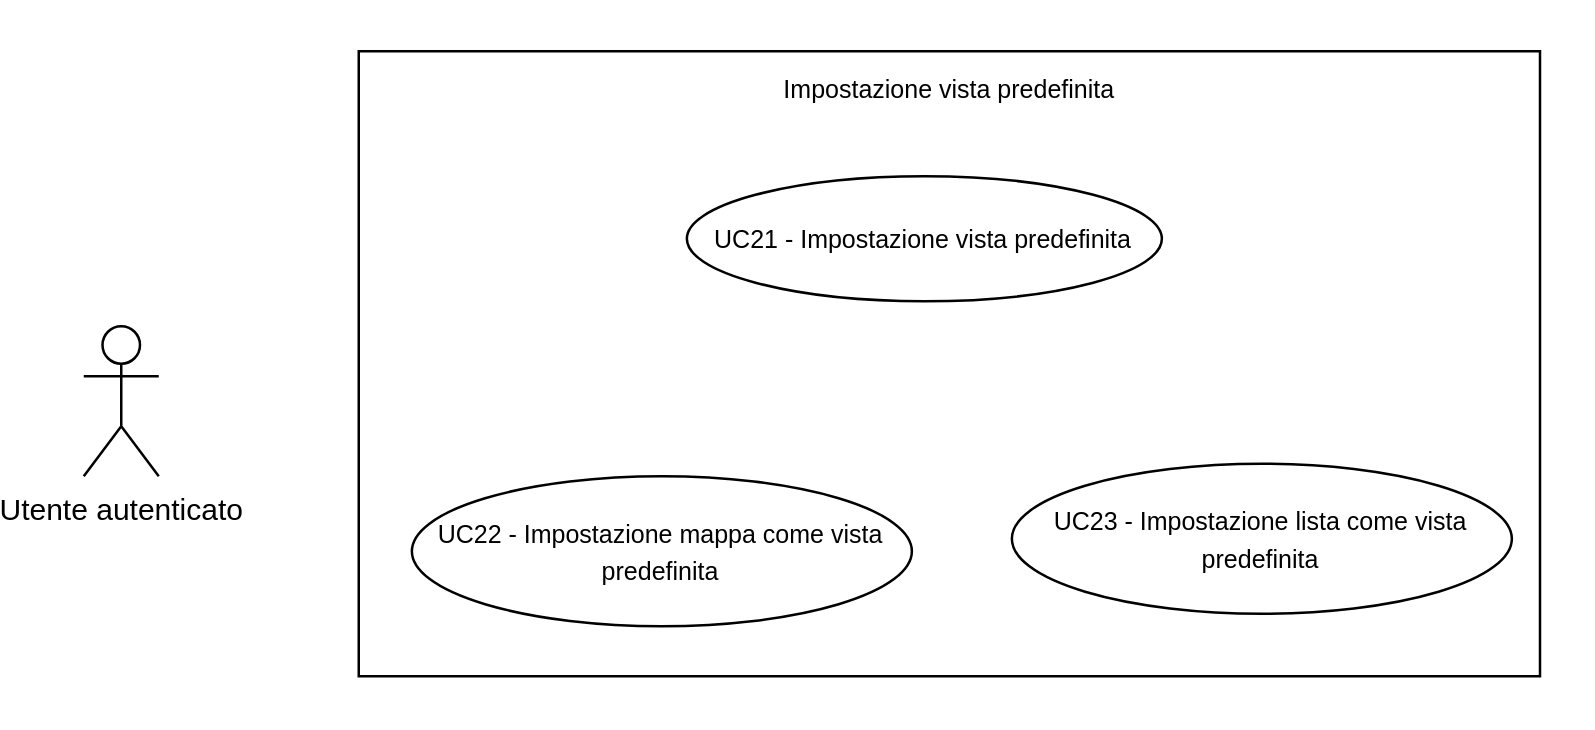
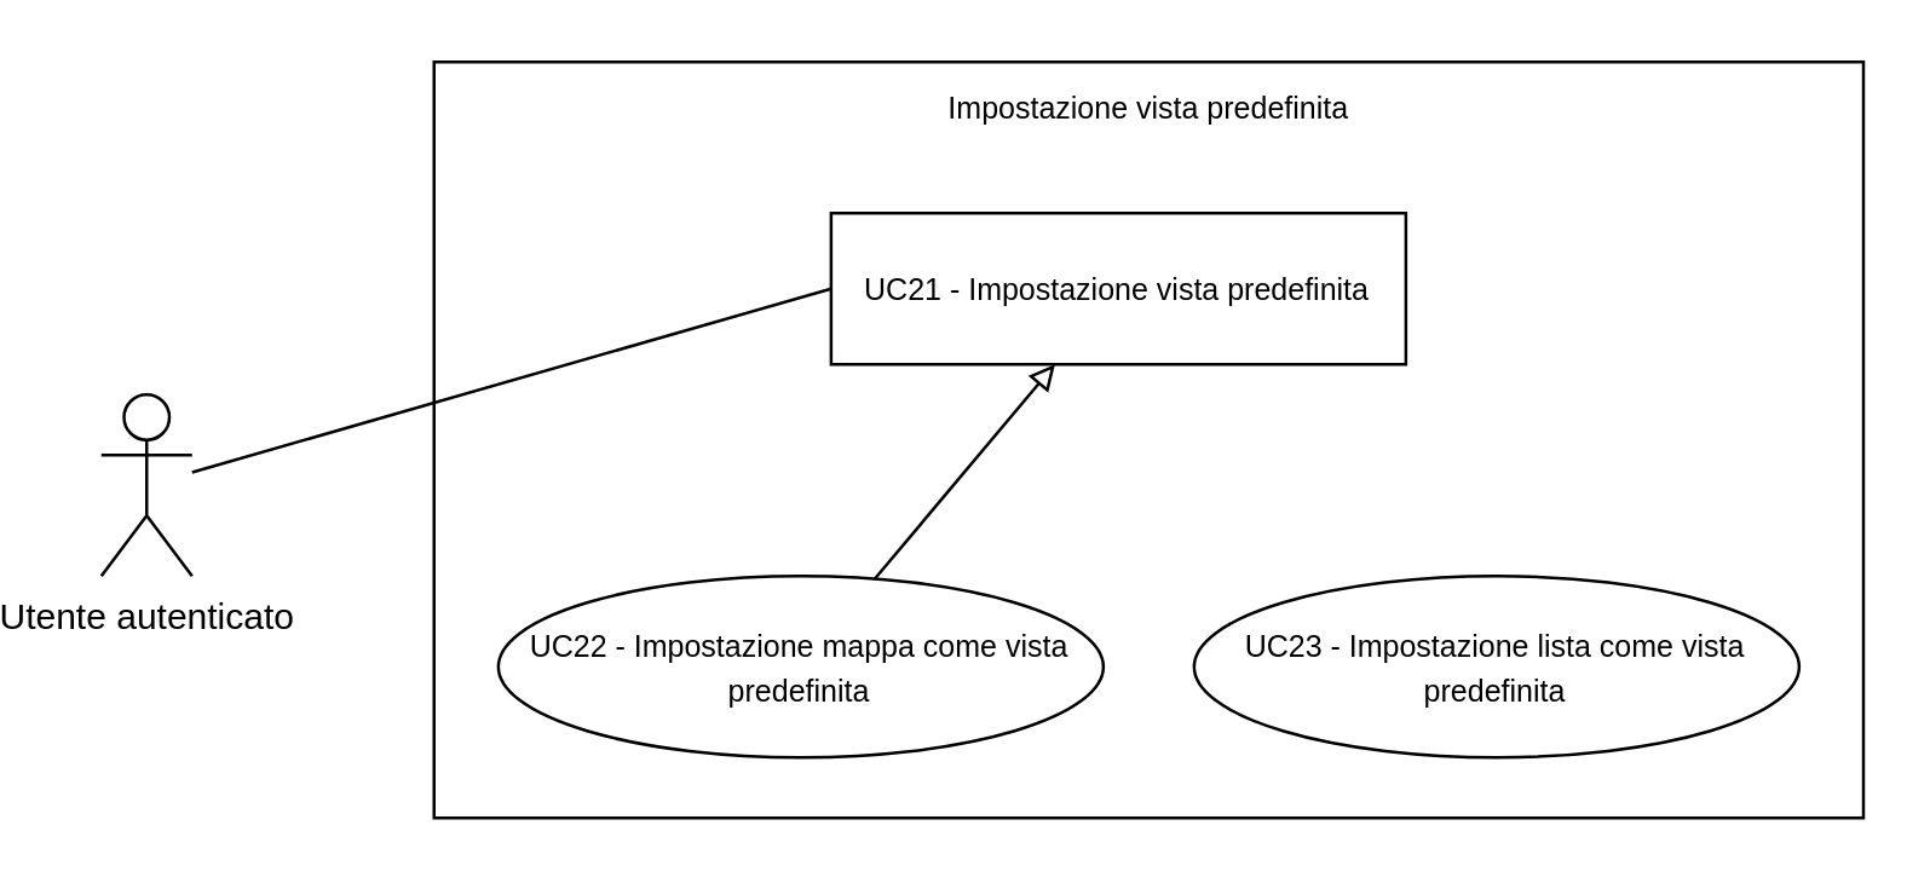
- <mxCell id="5" value="&lt;font style=&quot;font-size: 10px;&quot;&gt;UC21 -&amp;nbsp;&lt;/font&gt;&lt;span style=&quot;font-size: 10px;&quot;&gt;Impostazione vista predefinita&lt;/span&gt;" style="ellipse;whiteSpace=wrap;html=1;" parent="1" vertex="1"><mxGeometry x="261.25" y="70" width="190" height="50" as="geometry" /></mxCell>
+ <mxCell id="5" value="&lt;font style=&quot;font-size: 10px;&quot;&gt;UC21 -&amp;nbsp;&lt;/font&gt;&lt;span style=&quot;font-size: 10px;&quot;&gt;Impostazione vista predefinita&lt;/span&gt;" style="whiteSpace=wrap;html=1;rounded=0;" parent="1" vertex="1"><mxGeometry x="261.25" y="70" width="190" height="50" as="geometry" /></mxCell>
+ <mxCell id="3" style="rounded=0;orthogonalLoop=1;jettySize=auto;html=1;fontFamily=Helvetica;fontSize=10;endArrow=none;endFill=0;entryX=0;entryY=0.5;entryDx=0;entryDy=0;" parent="1" source="4" edge="1" target="5"><mxGeometry relative="1" as="geometry"><mxPoint x="200" y="160" as="targetPoint" /></mxGeometry></mxCell>
+ <mxCell id="7" style="rounded=0;orthogonalLoop=1;jettySize=auto;html=1;endArrow=block;endFill=0;" edge="1" parent="1" source="8" target="5"><mxGeometry relative="1" as="geometry" /></mxCell>
- <mxCell id="9" value="&lt;font style=&quot;font-size: 10px;&quot;&gt;UC23 -&amp;nbsp;&lt;/font&gt;&lt;span style=&quot;font-size: 10px;&quot;&gt;Impostazione lista come vista predefinita&lt;/span&gt;" style="ellipse;whiteSpace=wrap;html=1;" vertex="1" parent="1"><mxGeometry x="391.25" y="185" width="200" height="60" as="geometry" /></mxCell>
+ <mxCell id="9" value="&lt;font style=&quot;font-size: 10px;&quot;&gt;UC23 -&amp;nbsp;&lt;/font&gt;&lt;span style=&quot;font-size: 10px;&quot;&gt;Impostazione lista come vista predefinita&lt;/span&gt;" style="ellipse;whiteSpace=wrap;html=1;" vertex="1" parent="1"><mxGeometry x="381.25" y="190" width="200" height="60" as="geometry" /></mxCell>
